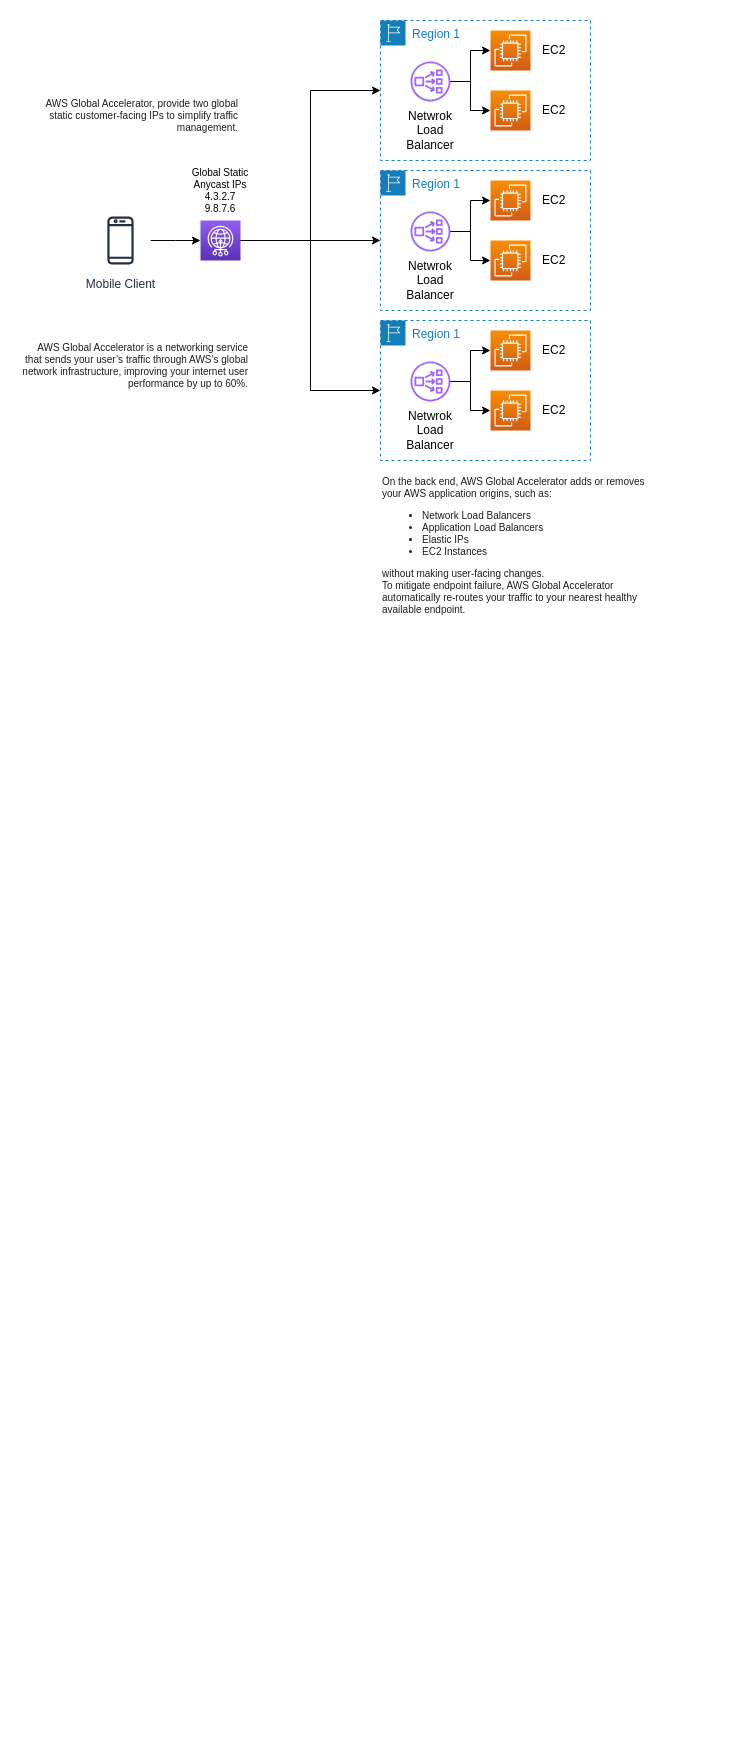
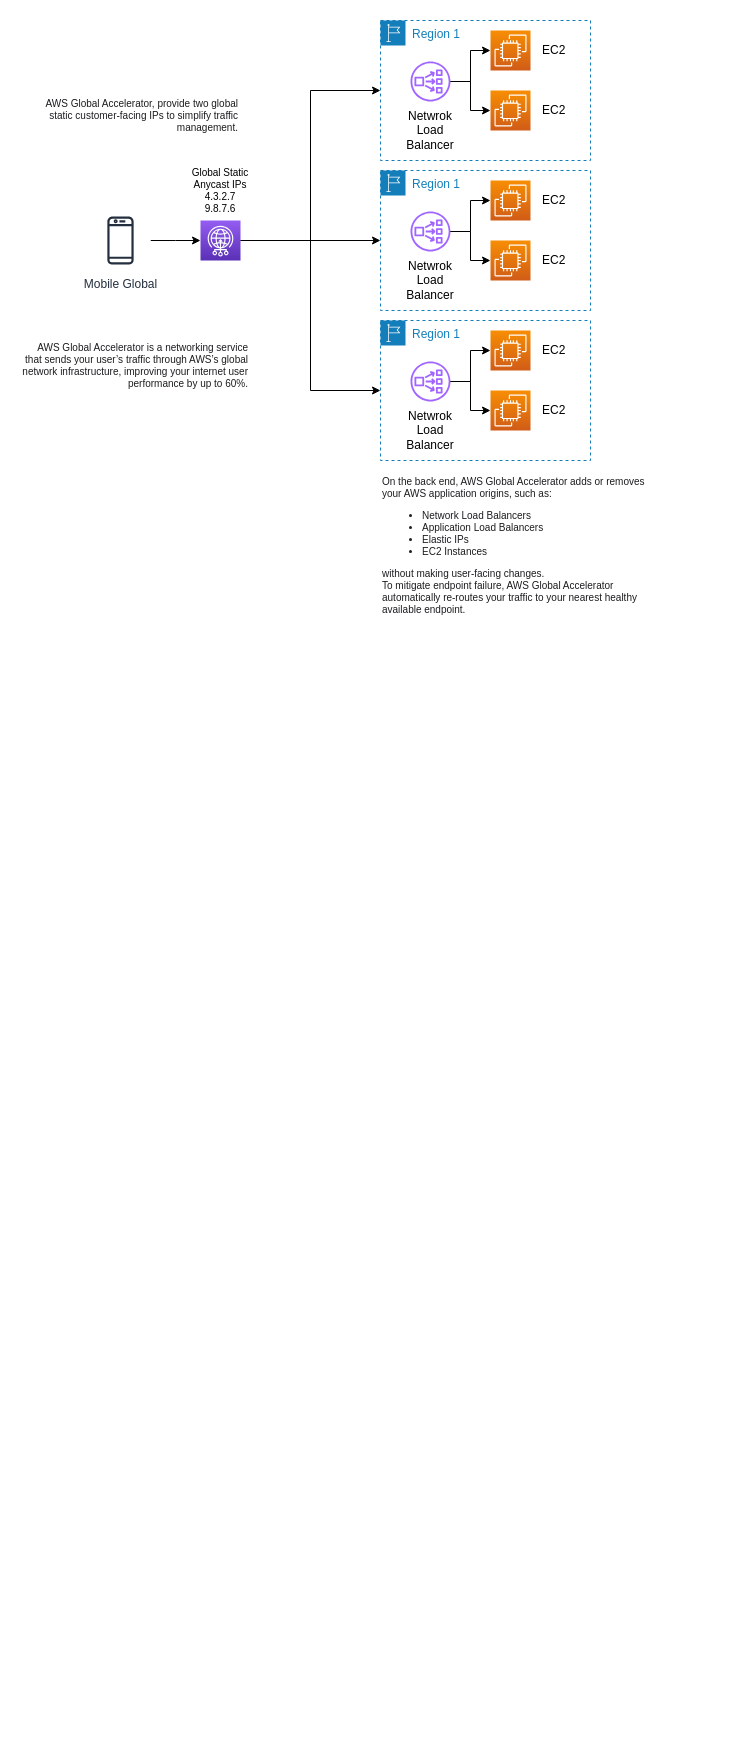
- <mxCell id="37" value="Mobile Client" style="sketch=0;outlineConnect=0;fontColor=#232F3E;gradientColor=none;strokeColor=#232F3E;fillColor=#ffffff;dashed=0;verticalLabelPosition=bottom;verticalAlign=top;align=center;html=1;fontSize=12;fontStyle=0;aspect=fixed;shape=mxgraph.aws4.resourceIcon;resIcon=mxgraph.aws4.mobile_client;" vertex="1" parent="1"><mxGeometry x="90" y="210" width="60" height="60" as="geometry" /></mxCell>
+ <mxCell id="37" value="Mobile Global" style="sketch=0;outlineConnect=0;fontColor=#232F3E;gradientColor=none;strokeColor=#232F3E;fillColor=#ffffff;dashed=0;verticalLabelPosition=bottom;verticalAlign=top;align=center;html=1;fontSize=12;fontStyle=0;aspect=fixed;shape=mxgraph.aws4.resourceIcon;resIcon=mxgraph.aws4.mobile_client;" vertex="1" parent="1"><mxGeometry x="90" y="210" width="60" height="60" as="geometry" /></mxCell>
